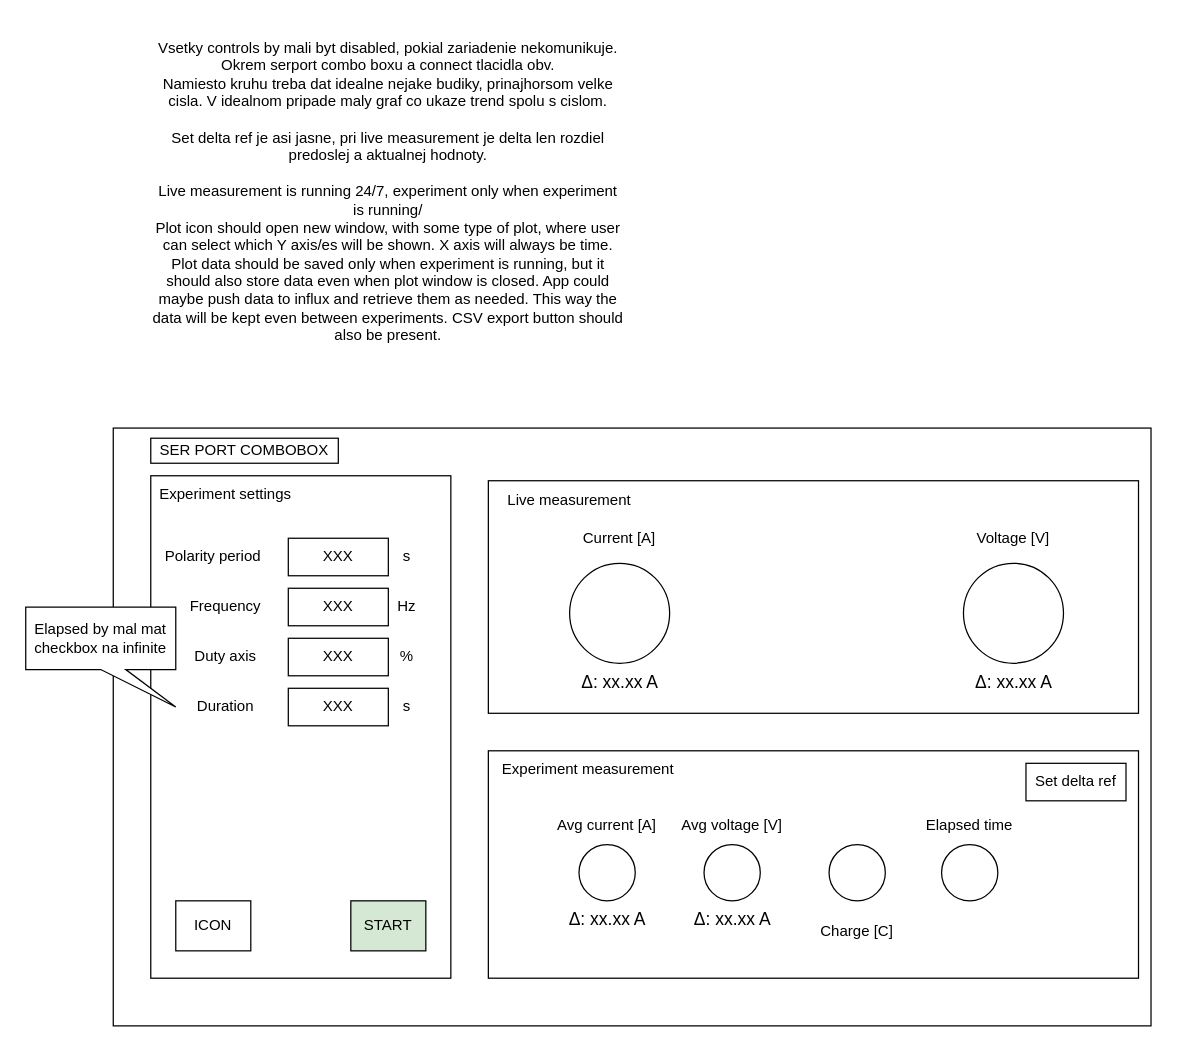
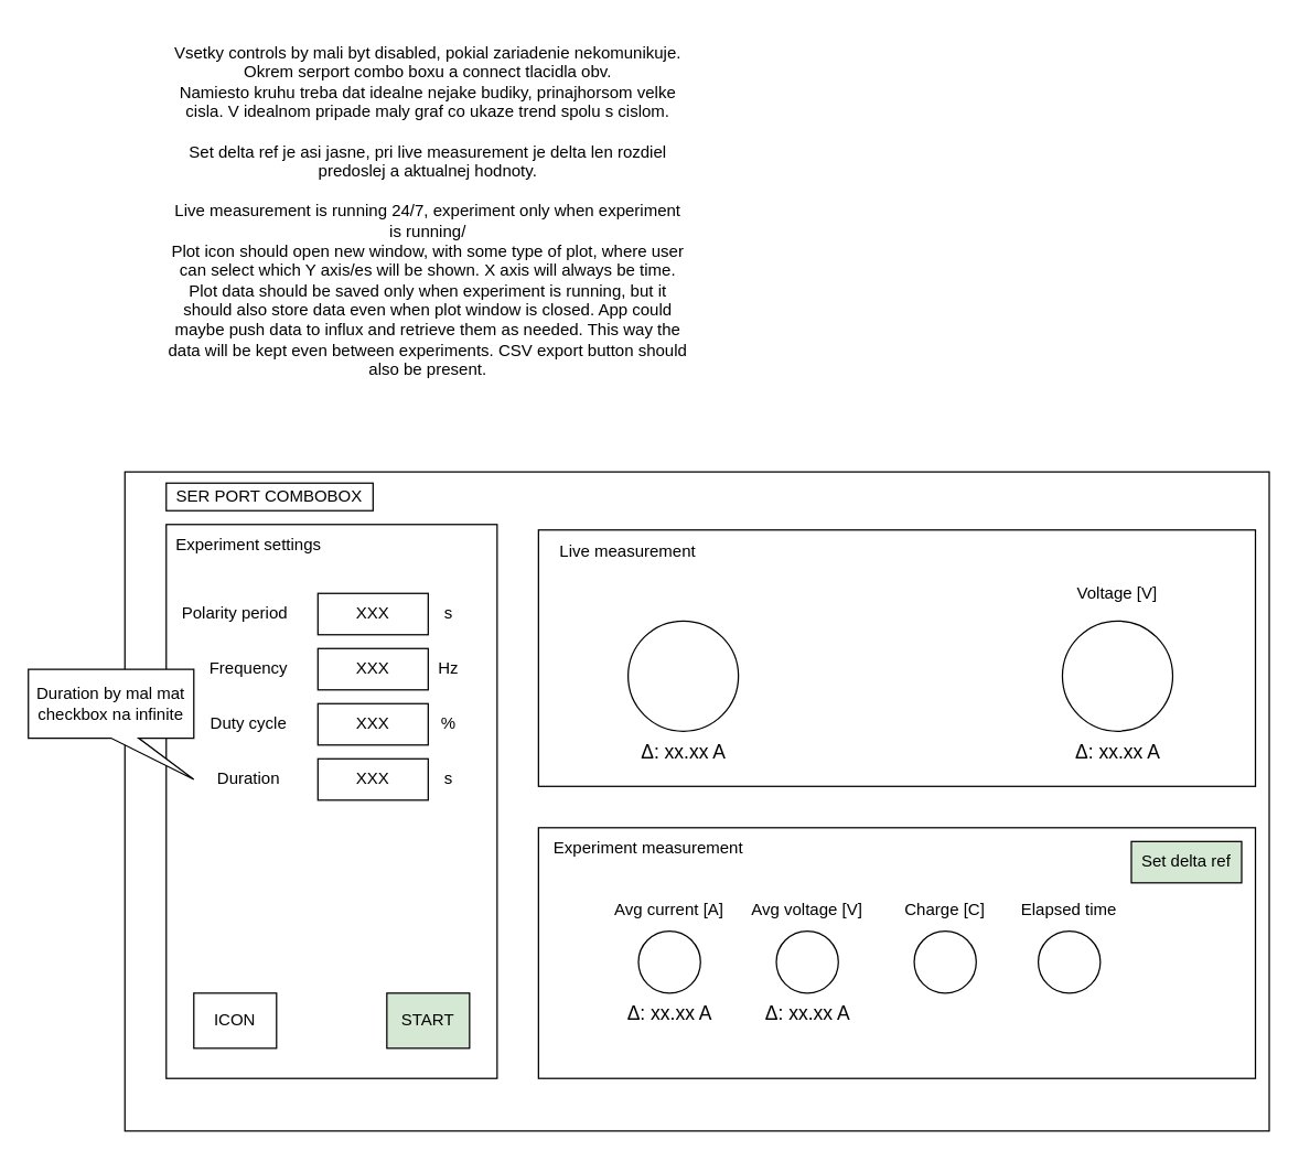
- <mxCell id="21" value="Current [A]" style="text;html=1;align=center;verticalAlign=middle;whiteSpace=wrap;rounded=0;" vertex="1" parent="1"><mxGeometry x="455" y="415" width="80" height="30" as="geometry" /></mxCell>
- <mxCell id="17" value="Elapsed by mal mat checkbox na infinite" style="shape=callout;whiteSpace=wrap;html=1;perimeter=calloutPerimeter;position2=1;" vertex="1" parent="1"><mxGeometry x="20" y="485" width="120" height="80" as="geometry" /></mxCell>
+ <mxCell id="17" value="Duration by mal mat checkbox na infinite" style="shape=callout;whiteSpace=wrap;html=1;perimeter=calloutPerimeter;position2=1;" vertex="1" parent="1"><mxGeometry x="20" y="485" width="120" height="80" as="geometry" /></mxCell>
- <mxCell id="11" value="Duty axis" style="text;html=1;align=center;verticalAlign=middle;whiteSpace=wrap;rounded=0;" vertex="1" parent="1"><mxGeometry x="150" y="510" width="60" height="30" as="geometry" /></mxCell>
+ <mxCell id="11" value="Duty cycle" style="text;html=1;align=center;verticalAlign=middle;whiteSpace=wrap;rounded=0;" vertex="1" parent="1"><mxGeometry x="150" y="510" width="60" height="30" as="geometry" /></mxCell>
- <mxCell id="38" value="Set delta ref" style="rounded=0;whiteSpace=wrap;html=1;" vertex="1" parent="1"><mxGeometry x="820" y="610" width="80" height="30" as="geometry" /></mxCell>
+ <mxCell id="38" value="Set delta ref" style="rounded=0;whiteSpace=wrap;html=1;fillColor=#d5e8d4;" vertex="1" parent="1"><mxGeometry x="820" y="610" width="80" height="30" as="geometry" /></mxCell>
- <mxCell id="32" value="Charge [C]" style="text;html=1;align=center;verticalAlign=middle;whiteSpace=wrap;rounded=0;" vertex="1" parent="1"><mxGeometry x="640" y="730" width="90" height="30" as="geometry" /></mxCell>
+ <mxCell id="32" value="Charge [C]" style="text;html=1;align=center;verticalAlign=middle;whiteSpace=wrap;rounded=0;" vertex="1" parent="1"><mxGeometry x="640" y="645" width="90" height="30" as="geometry" /></mxCell>
